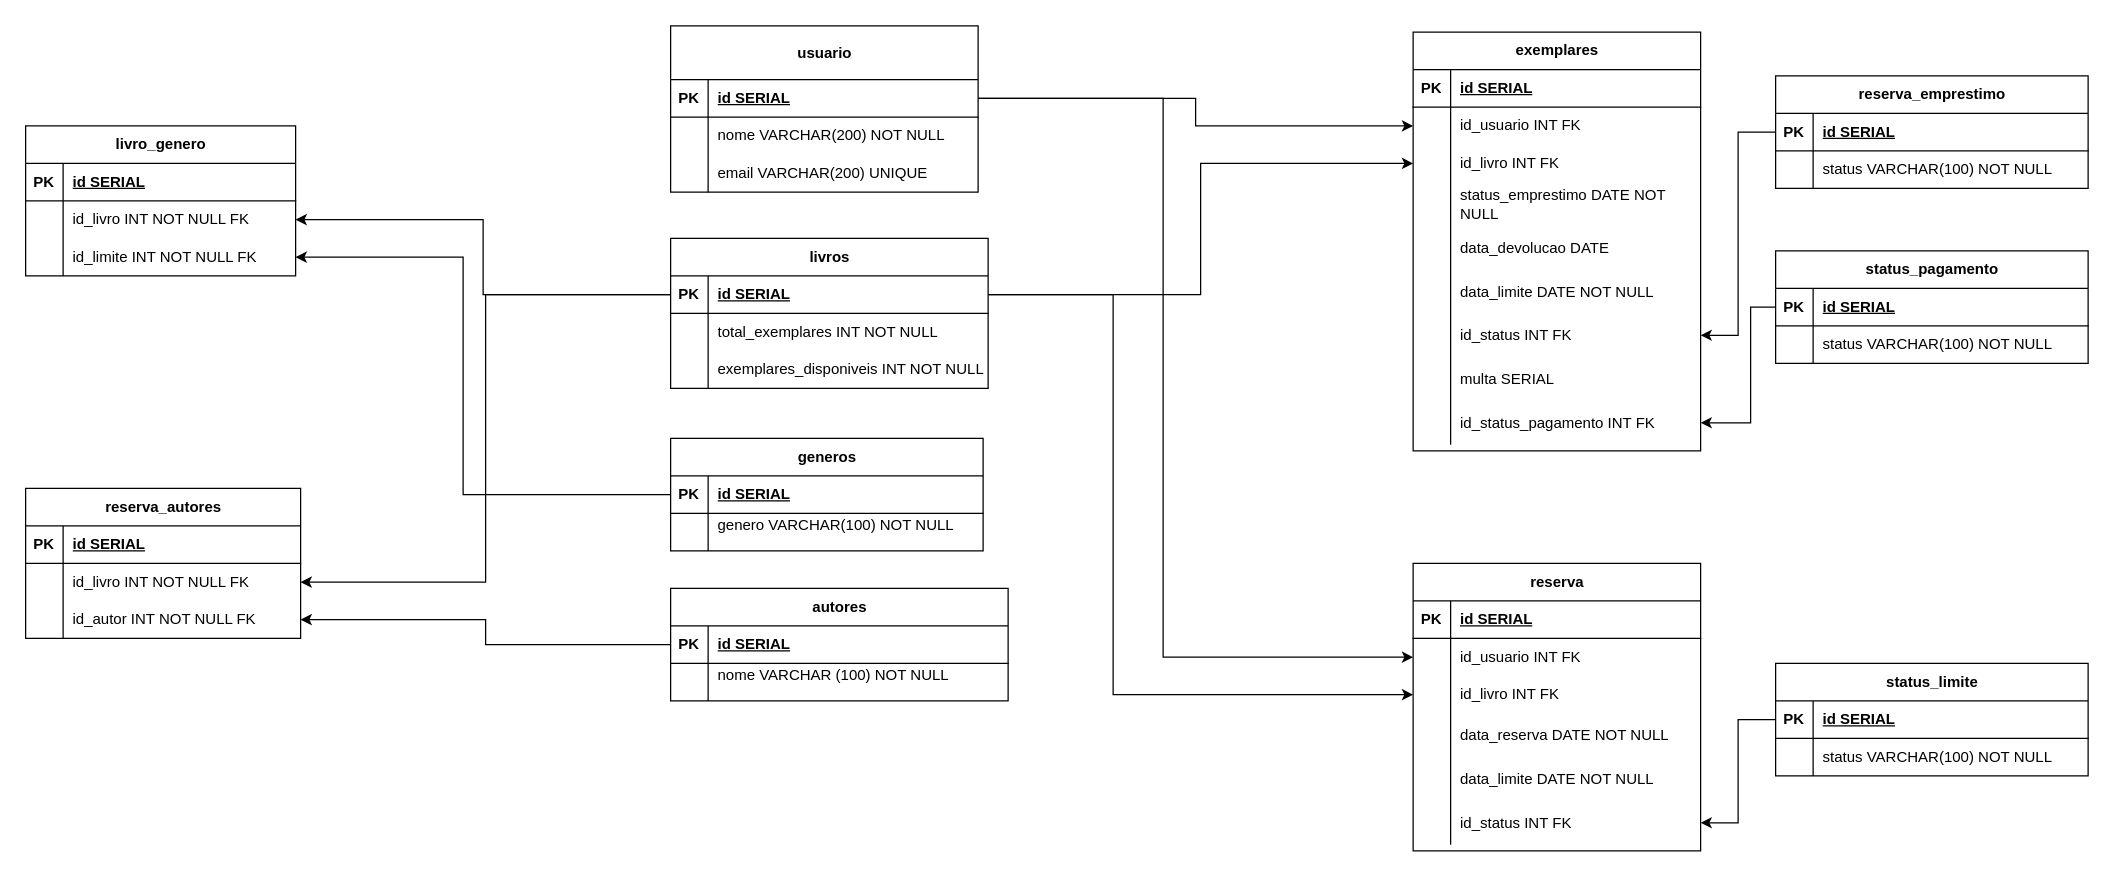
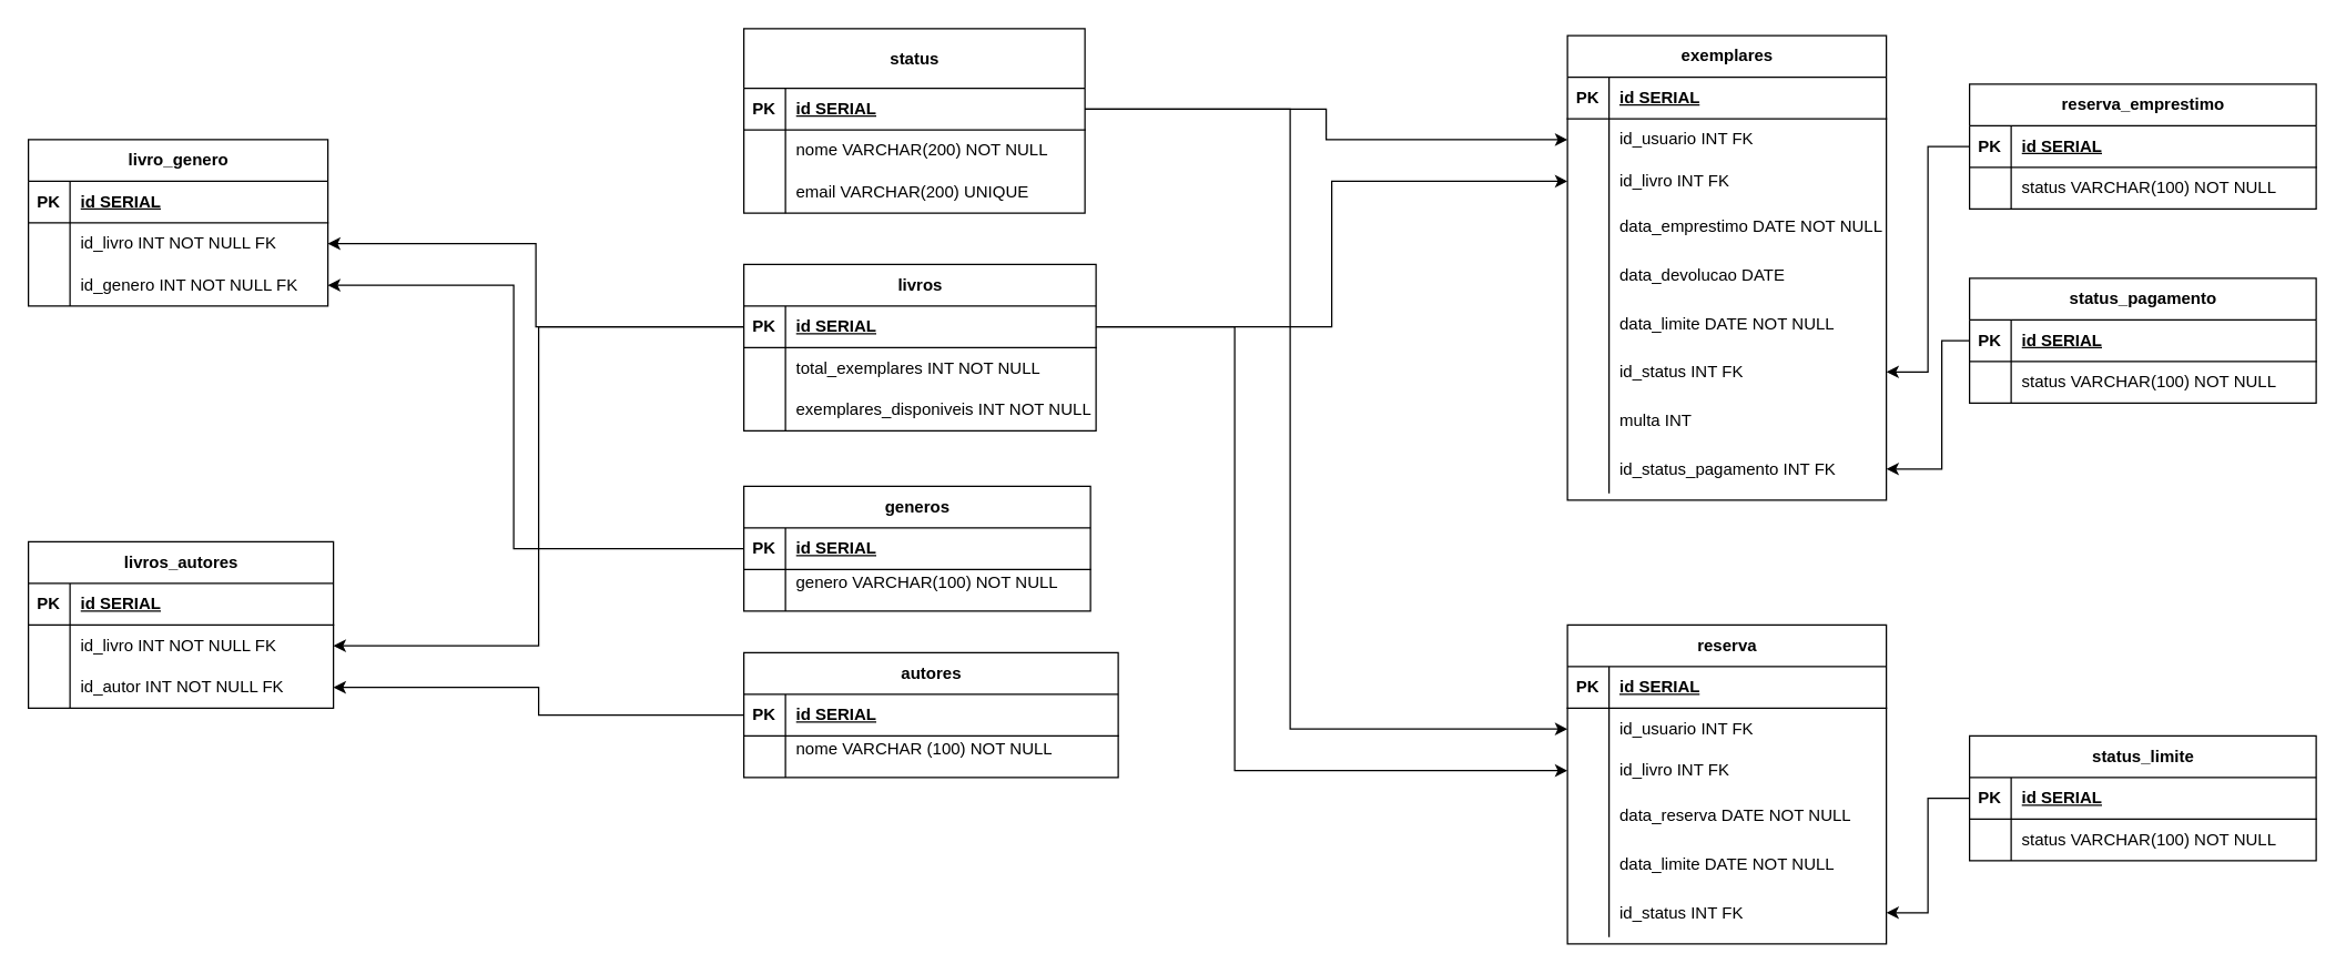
- <mxCell id="46" value="usuario" style="shape=table;startSize=43;container=1;collapsible=1;childLayout=tableLayout;fixedRows=1;rowLines=0;fontStyle=1;align=center;resizeLast=1;html=1;" vertex="1" parent="1"><mxGeometry x="536" y="20" width="246" height="133" as="geometry" /></mxCell>
+ <mxCell id="46" value="status" style="shape=table;startSize=43;container=1;collapsible=1;childLayout=tableLayout;fixedRows=1;rowLines=0;fontStyle=1;align=center;resizeLast=1;html=1;" vertex="1" parent="1"><mxGeometry x="536" y="20" width="246" height="133" as="geometry" /></mxCell>
- <mxCell id="68" value="status_emprestimo DATE NOT NULL" style="shape=partialRectangle;connectable=0;fillColor=none;top=0;left=0;bottom=0;right=0;align=left;spacingLeft=6;overflow=hidden;whiteSpace=wrap;html=1;" vertex="1" parent="66"><mxGeometry x="30" width="200" height="35" as="geometry"><mxRectangle width="200" height="35" as="alternateBounds" /></mxGeometry></mxCell>
+ <mxCell id="68" value="data_emprestimo DATE NOT NULL" style="shape=partialRectangle;connectable=0;fillColor=none;top=0;left=0;bottom=0;right=0;align=left;spacingLeft=6;overflow=hidden;whiteSpace=wrap;html=1;" vertex="1" parent="66"><mxGeometry x="30" width="200" height="35" as="geometry"><mxRectangle width="200" height="35" as="alternateBounds" /></mxGeometry></mxCell>
- <mxCell id="45" value="id_limite INT NOT NULL FK" style="shape=partialRectangle;connectable=0;fillColor=none;top=0;left=0;bottom=0;right=0;align=left;spacingLeft=6;overflow=hidden;whiteSpace=wrap;html=1;" vertex="1" parent="43"><mxGeometry x="30" width="186" height="30" as="geometry"><mxRectangle width="186" height="30" as="alternateBounds" /></mxGeometry></mxCell>
+ <mxCell id="45" value="id_genero INT NOT NULL FK" style="shape=partialRectangle;connectable=0;fillColor=none;top=0;left=0;bottom=0;right=0;align=left;spacingLeft=6;overflow=hidden;whiteSpace=wrap;html=1;" vertex="1" parent="43"><mxGeometry x="30" width="186" height="30" as="geometry"><mxRectangle width="186" height="30" as="alternateBounds" /></mxGeometry></mxCell>
- <mxCell id="80" value="multa SERIAL" style="shape=partialRectangle;connectable=0;fillColor=none;top=0;left=0;bottom=0;right=0;align=left;spacingLeft=6;overflow=hidden;whiteSpace=wrap;html=1;" vertex="1" parent="78"><mxGeometry x="30" width="200" height="35" as="geometry"><mxRectangle width="200" height="35" as="alternateBounds" /></mxGeometry></mxCell>
+ <mxCell id="80" value="multa INT" style="shape=partialRectangle;connectable=0;fillColor=none;top=0;left=0;bottom=0;right=0;align=left;spacingLeft=6;overflow=hidden;whiteSpace=wrap;html=1;" vertex="1" parent="78"><mxGeometry x="30" width="200" height="35" as="geometry"><mxRectangle width="200" height="35" as="alternateBounds" /></mxGeometry></mxCell>
- <mxCell id="19" value="reserva_autores" style="shape=table;startSize=30;container=1;collapsible=1;childLayout=tableLayout;fixedRows=1;rowLines=0;fontStyle=1;align=center;resizeLast=1;html=1;" vertex="1" parent="1"><mxGeometry x="20" y="390" width="220" height="120" as="geometry" /></mxCell>
+ <mxCell id="19" value="livros_autores" style="shape=table;startSize=30;container=1;collapsible=1;childLayout=tableLayout;fixedRows=1;rowLines=0;fontStyle=1;align=center;resizeLast=1;html=1;" vertex="1" parent="1"><mxGeometry x="20" y="390" width="220" height="120" as="geometry" /></mxCell>
